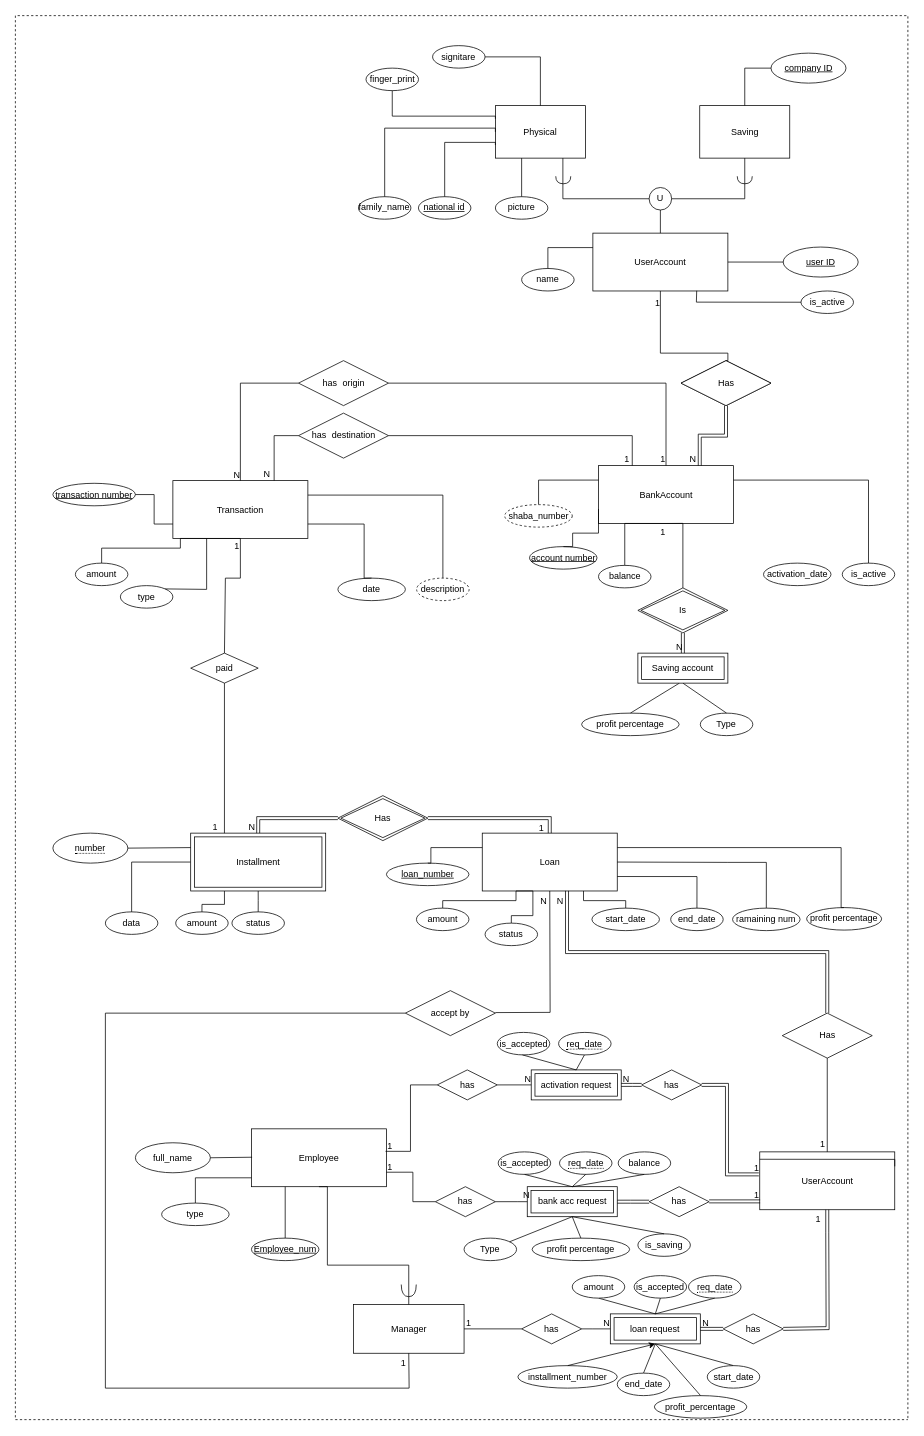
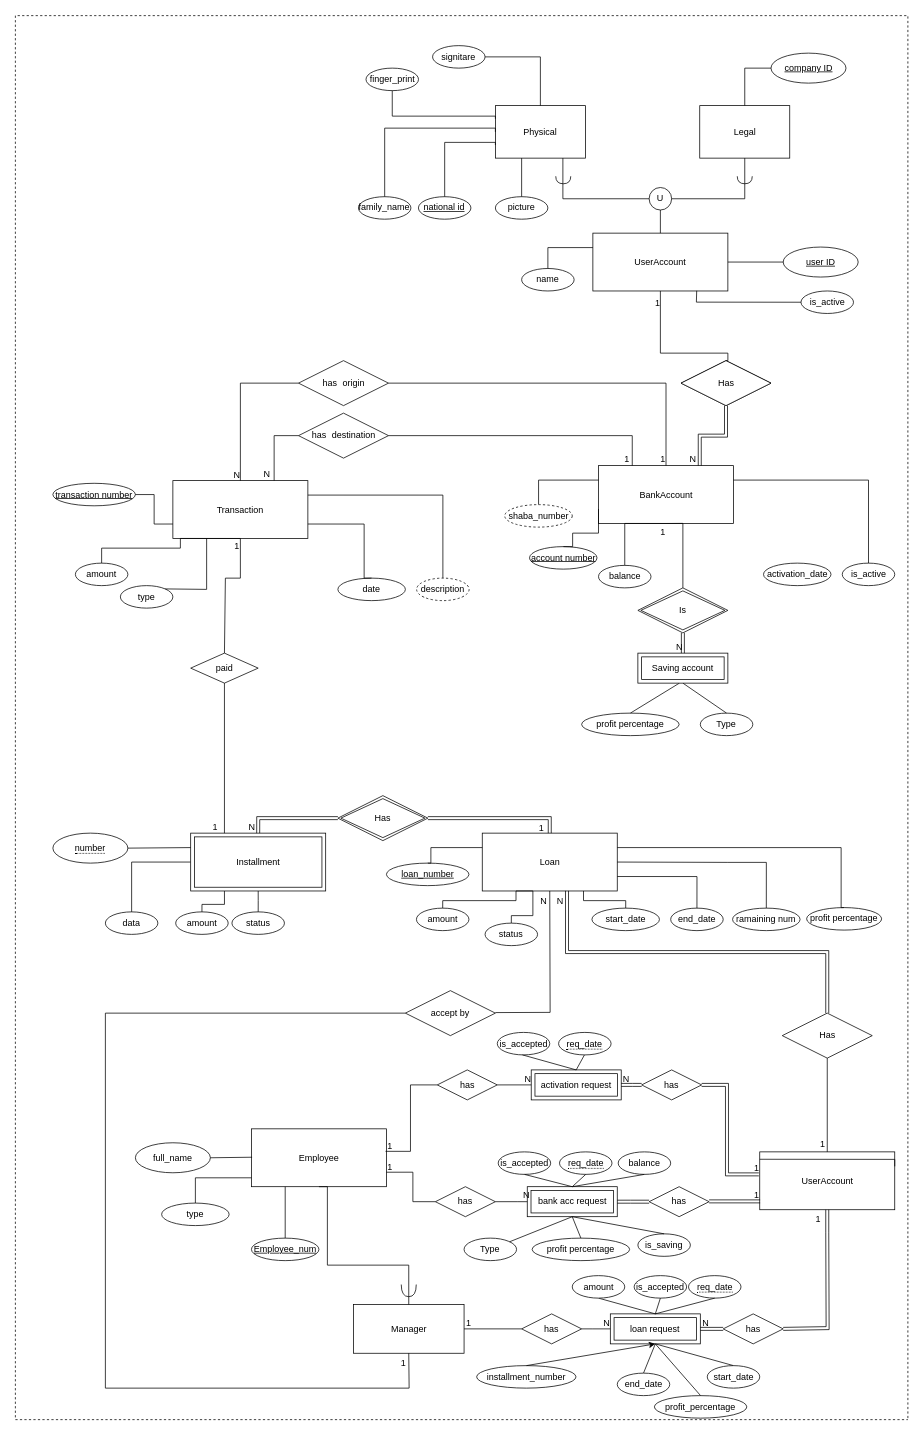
- <mxCell id="79" value="Saving" style="whiteSpace=wrap;html=1;align=center;" parent="1" vertex="1"><mxGeometry x="932.5" y="140" width="120" height="70" as="geometry" /></mxCell>
+ <mxCell id="79" value="Legal" style="whiteSpace=wrap;html=1;align=center;" parent="1" vertex="1"><mxGeometry x="932.5" y="140" width="120" height="70" as="geometry" /></mxCell>
- <mxCell id="189" value="installment_number" style="ellipse;whiteSpace=wrap;html=1;align=center;" vertex="1" parent="1"><mxGeometry x="690" y="1820" width="132.5" height="30" as="geometry" /></mxCell>
+ <mxCell id="189" value="installment_number" style="ellipse;whiteSpace=wrap;html=1;align=center;" vertex="1" parent="1"><mxGeometry x="635" y="1820" width="132.5" height="30" as="geometry" /></mxCell>
